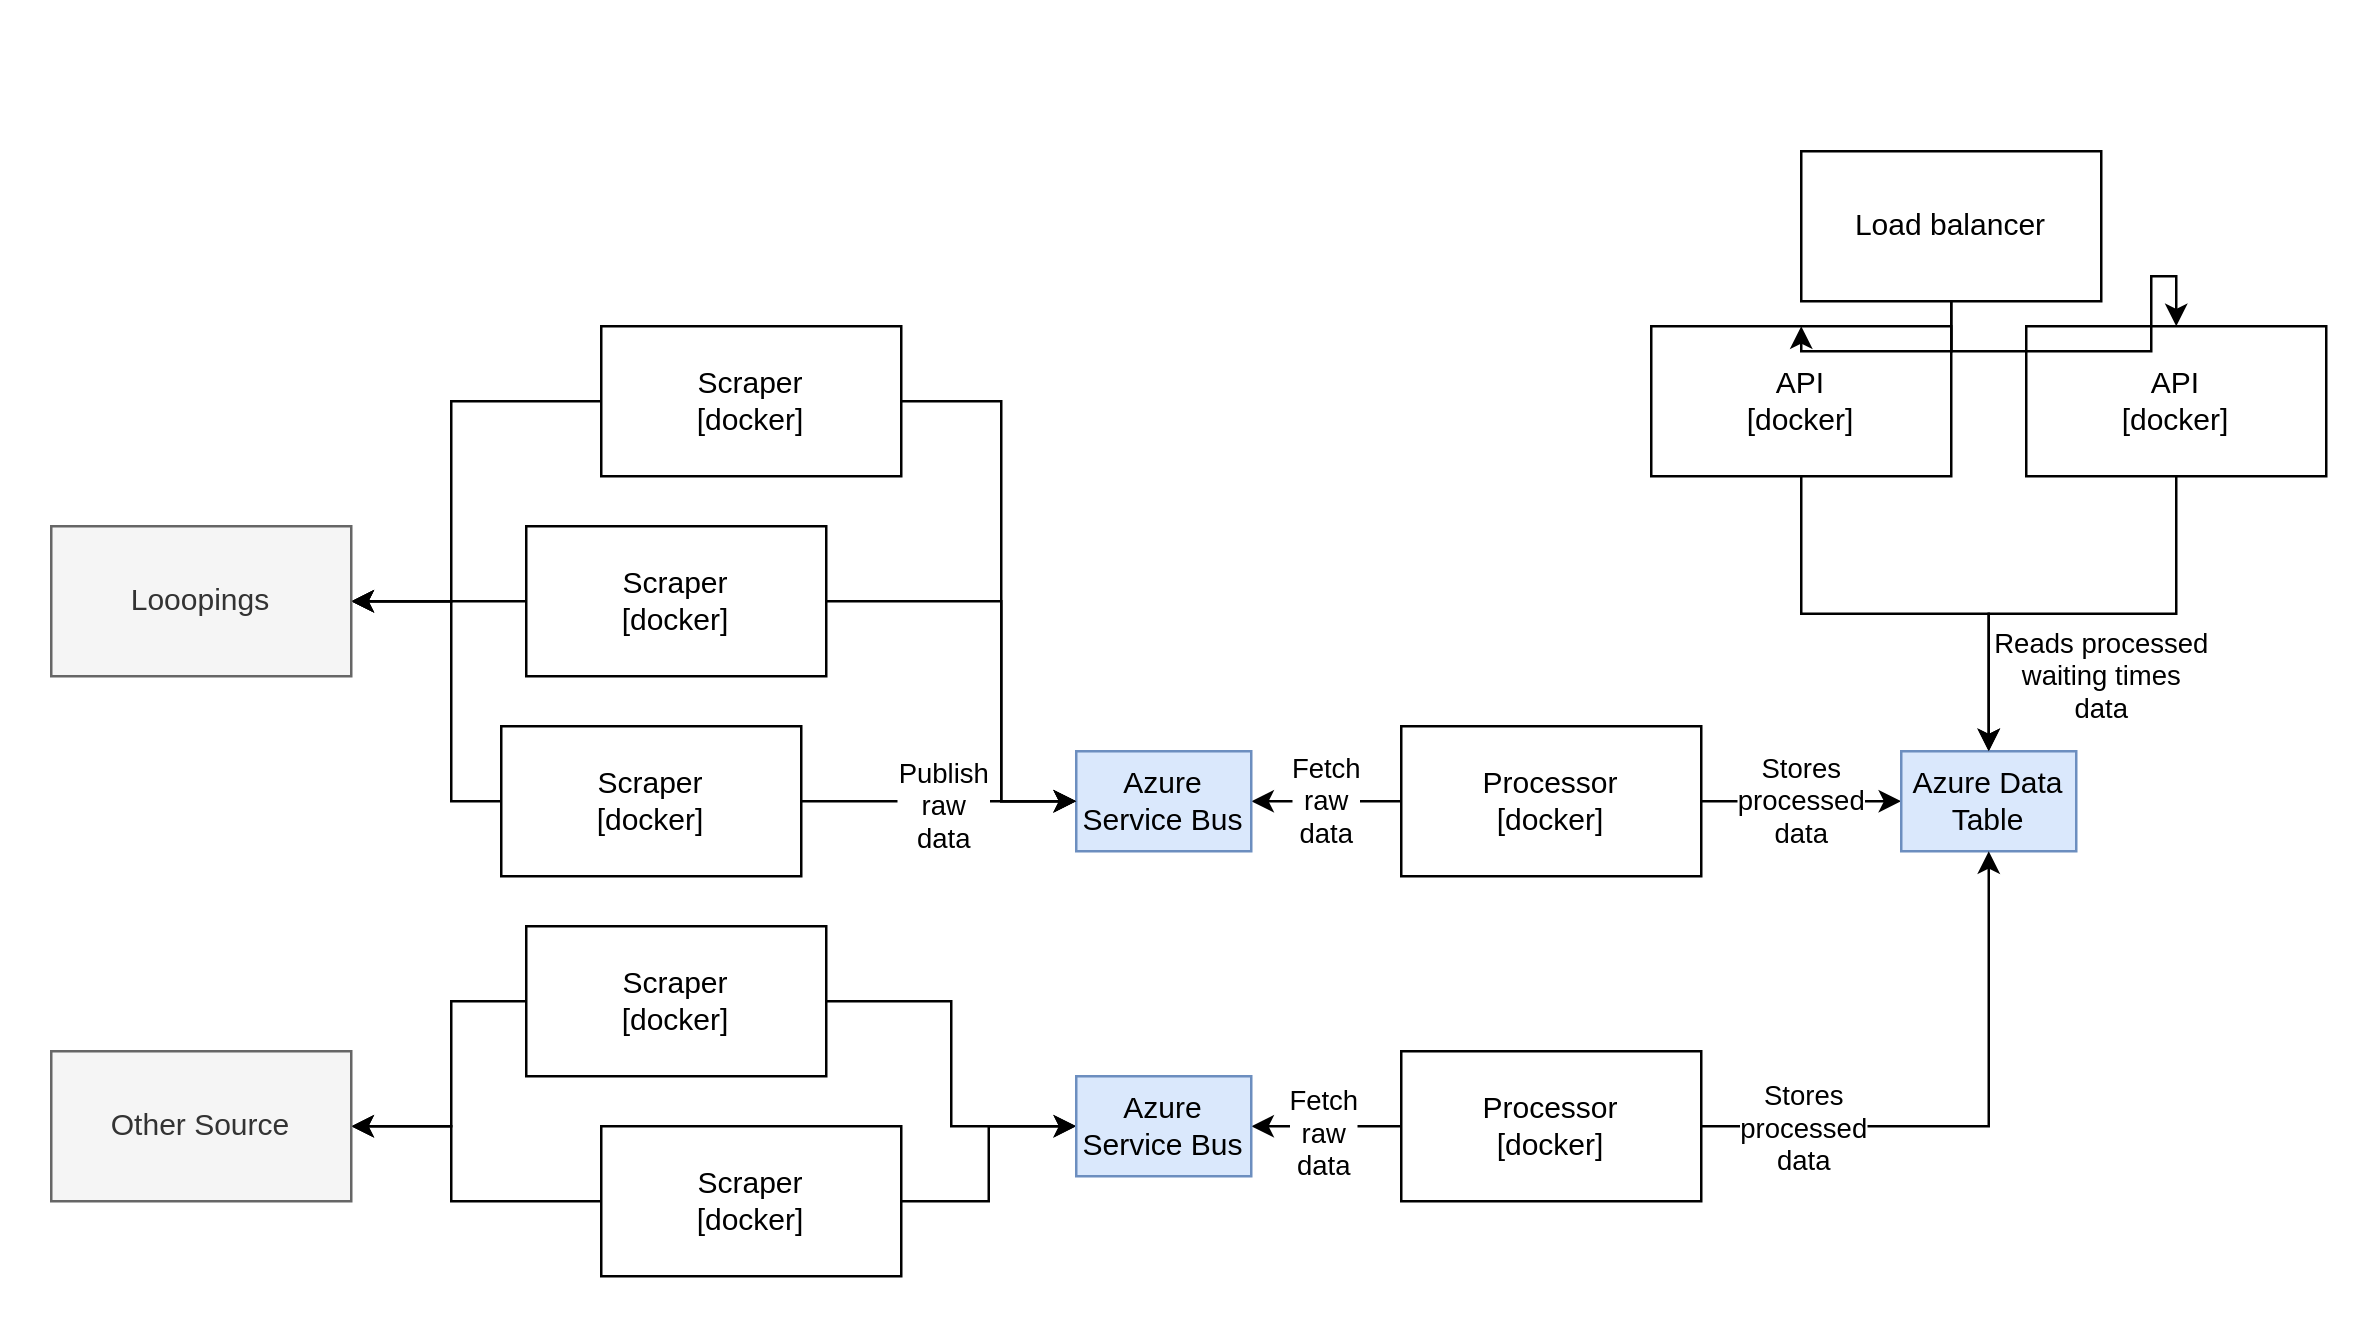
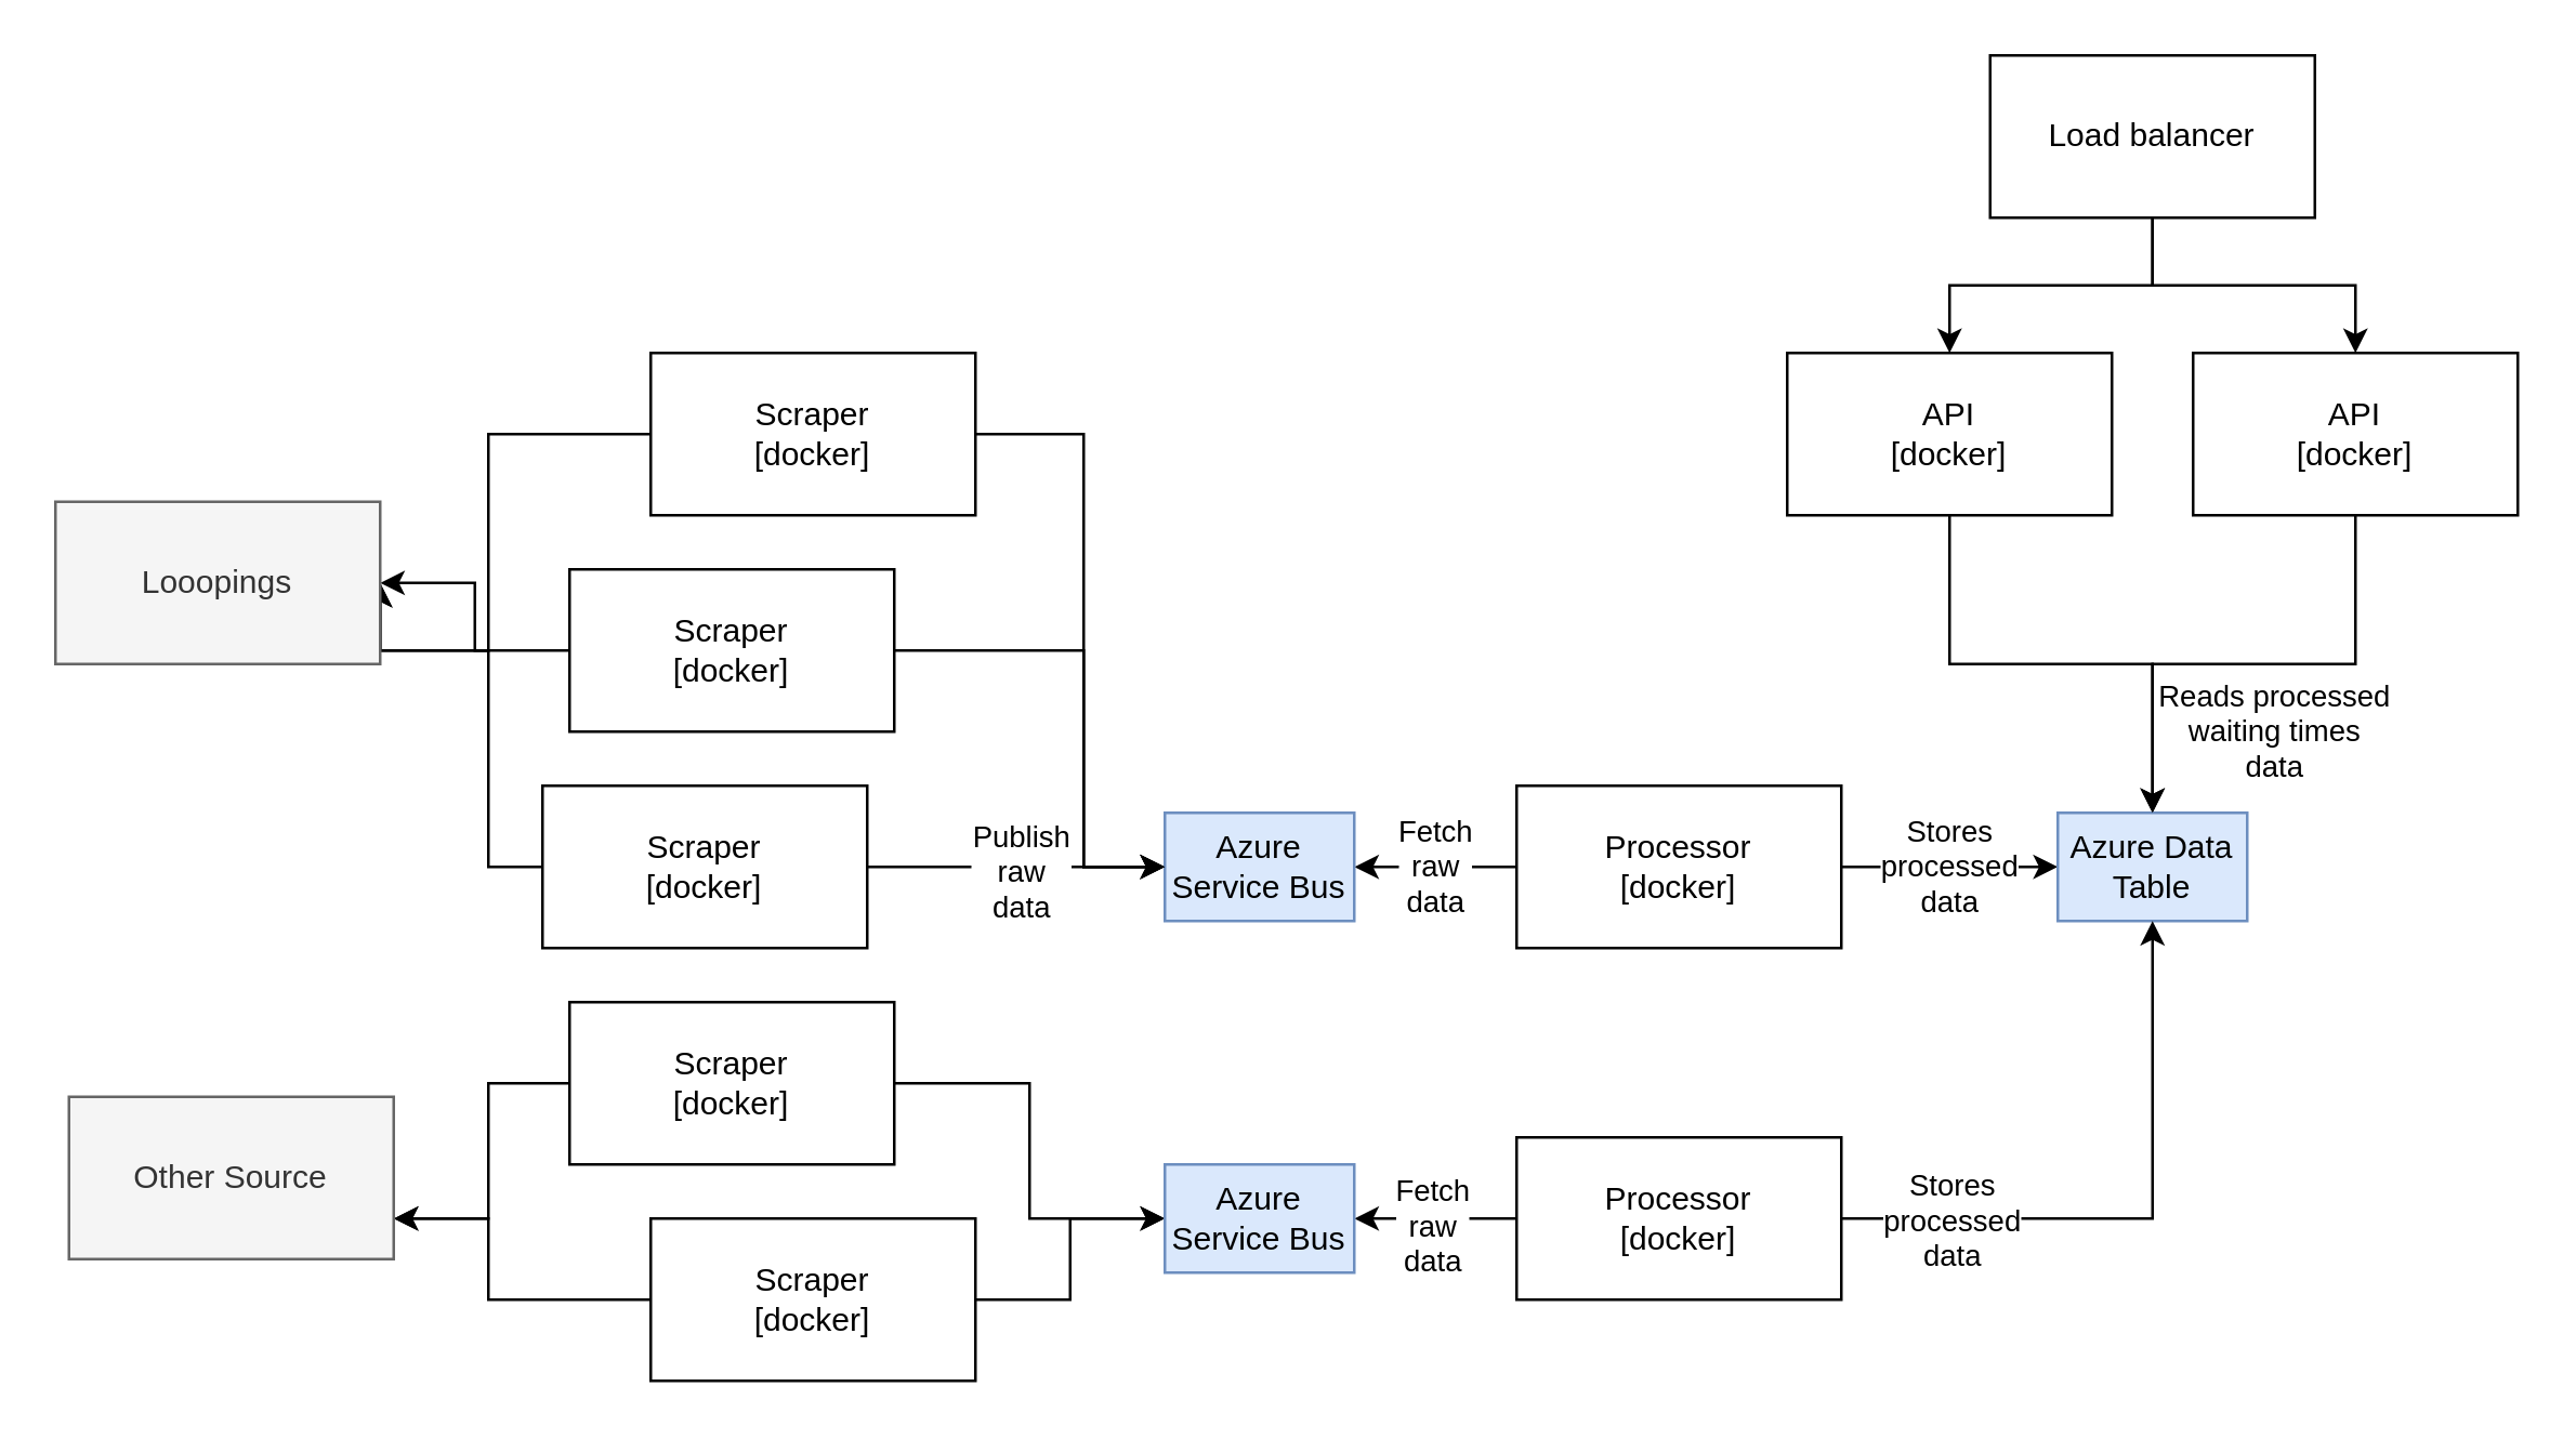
- <mxCell id="29" value="&lt;div&gt;Load balancer&lt;/div&gt;" style="rounded=0;whiteSpace=wrap;html=1;" vertex="1" parent="1"><mxGeometry x="720" y="60" width="120" height="60" as="geometry" /></mxCell>
+ <mxCell id="29" value="&lt;div&gt;Load balancer&lt;/div&gt;" style="rounded=0;whiteSpace=wrap;html=1;" vertex="1" parent="1"><mxGeometry x="735" y="20" width="120" height="60" as="geometry" /></mxCell>
- <mxCell id="30" value="Looopings" style="rounded=0;whiteSpace=wrap;html=1;fillColor=#f5f5f5;fontColor=#333333;strokeColor=#666666;" vertex="1" parent="1"><mxGeometry x="20" y="210" width="120" height="60" as="geometry" /></mxCell>
+ <mxCell id="30" value="Looopings" style="rounded=0;whiteSpace=wrap;html=1;fillColor=#f5f5f5;fontColor=#333333;strokeColor=#666666;" vertex="1" parent="1"><mxGeometry x="20" y="185" width="120" height="60" as="geometry" /></mxCell>
- <mxCell id="31" value="Other Source" style="rounded=0;whiteSpace=wrap;html=1;fillColor=#f5f5f5;fontColor=#333333;strokeColor=#666666;" vertex="1" parent="1"><mxGeometry x="20" y="420" width="120" height="60" as="geometry" /></mxCell>
+ <mxCell id="31" value="Other Source" style="rounded=0;whiteSpace=wrap;html=1;fillColor=#f5f5f5;fontColor=#333333;strokeColor=#666666;" vertex="1" parent="1"><mxGeometry x="25" y="405" width="120" height="60" as="geometry" /></mxCell>
